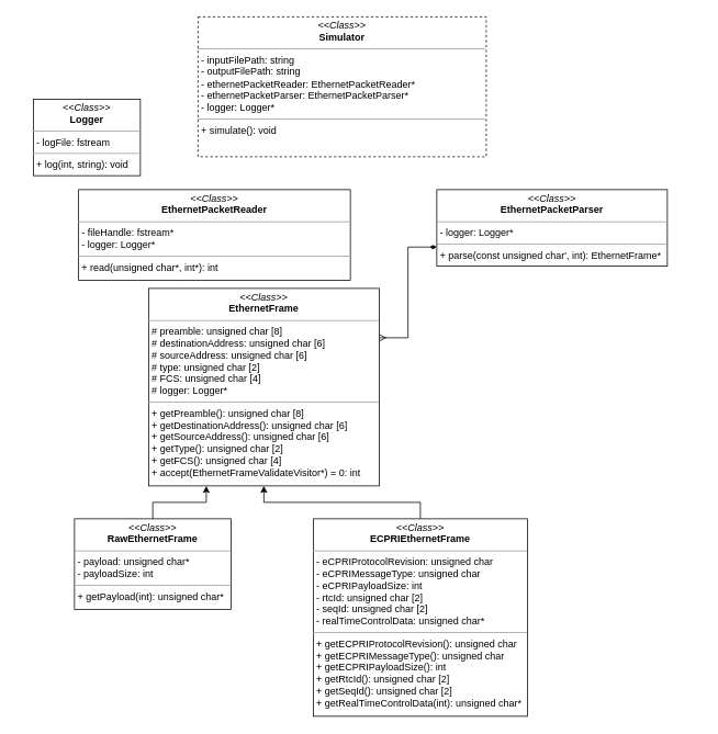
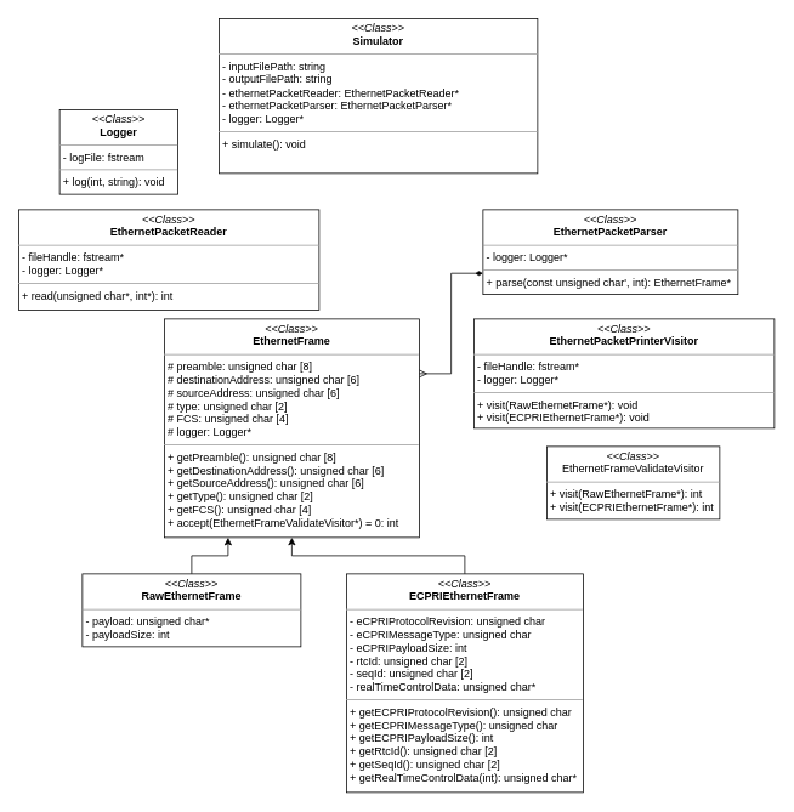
- <mxCell id="13" value="&lt;p style=&quot;margin:0px;margin-top:4px;text-align:center;&quot;&gt;&lt;i&gt;&amp;lt;&amp;lt;Class&amp;gt;&amp;gt;&lt;/i&gt;&lt;br&gt;&lt;b&gt;Simulator&lt;/b&gt;&lt;/p&gt;&lt;hr size=&quot;1&quot;&gt;&lt;p style=&quot;margin: 0px 0px 0px 4px;&quot;&gt;- inputFilePath: string&lt;/p&gt;&lt;p style=&quot;margin: 0px 0px 0px 4px;&quot;&gt;- outputFilePath: string&lt;/p&gt;&lt;p style=&quot;margin: 0px 0px 0px 4px;&quot;&gt;- ethernetPacketReader: EthernetPacketReader*&lt;/p&gt;&lt;p style=&quot;margin: 0px 0px 0px 4px;&quot;&gt;- ethernetPacketParser: EthernetPacketParser*&lt;/p&gt;&lt;p style=&quot;margin: 0px 0px 0px 4px;&quot;&gt;- logger: Logger*&lt;/p&gt;&lt;hr size=&quot;1&quot;&gt;&lt;p style=&quot;margin:0px;margin-left:4px;&quot;&gt;&lt;span style=&quot;background-color: initial;&quot;&gt;+ simulate(): void&lt;/span&gt;&lt;/p&gt;" style="verticalAlign=top;align=left;overflow=fill;fontSize=12;fontFamily=Helvetica;html=1;rounded=0;shadow=0;comic=0;labelBackgroundColor=none;strokeWidth=1;dashed=1;" vertex="1" parent="1"><mxGeometry x="240" y="20" width="350" height="170" as="geometry" /></mxCell>
+ <mxCell id="13" value="&lt;p style=&quot;margin:0px;margin-top:4px;text-align:center;&quot;&gt;&lt;i&gt;&amp;lt;&amp;lt;Class&amp;gt;&amp;gt;&lt;/i&gt;&lt;br&gt;&lt;b&gt;Simulator&lt;/b&gt;&lt;/p&gt;&lt;hr size=&quot;1&quot;&gt;&lt;p style=&quot;margin: 0px 0px 0px 4px;&quot;&gt;- inputFilePath: string&lt;/p&gt;&lt;p style=&quot;margin: 0px 0px 0px 4px;&quot;&gt;- outputFilePath: string&lt;/p&gt;&lt;p style=&quot;margin: 0px 0px 0px 4px;&quot;&gt;- ethernetPacketReader: EthernetPacketReader*&lt;/p&gt;&lt;p style=&quot;margin: 0px 0px 0px 4px;&quot;&gt;- ethernetPacketParser: EthernetPacketParser*&lt;/p&gt;&lt;p style=&quot;margin: 0px 0px 0px 4px;&quot;&gt;- logger: Logger*&lt;/p&gt;&lt;hr size=&quot;1&quot;&gt;&lt;p style=&quot;margin:0px;margin-left:4px;&quot;&gt;&lt;span style=&quot;background-color: initial;&quot;&gt;+ simulate(): void&lt;/span&gt;&lt;/p&gt;" style="verticalAlign=top;align=left;overflow=fill;fontSize=12;fontFamily=Helvetica;html=1;rounded=0;shadow=0;comic=0;labelBackgroundColor=none;strokeWidth=1" vertex="1" parent="1"><mxGeometry x="240" y="20" width="350" height="170" as="geometry" /></mxCell>
- <mxCell id="5" value="&lt;p style=&quot;margin:0px;margin-top:4px;text-align:center;&quot;&gt;&lt;i&gt;&amp;lt;&amp;lt;Class&amp;gt;&amp;gt;&lt;/i&gt;&lt;br&gt;&lt;b&gt;Logger&lt;/b&gt;&lt;/p&gt;&lt;hr size=&quot;1&quot;&gt;&lt;p style=&quot;margin:0px;margin-left:4px;&quot;&gt;- logFile: fstream&lt;/p&gt;&lt;hr size=&quot;1&quot;&gt;&lt;p style=&quot;margin:0px;margin-left:4px;&quot;&gt;&lt;span style=&quot;background-color: initial;&quot;&gt;+ log(int, string): void&lt;/span&gt;&lt;/p&gt;" style="verticalAlign=top;align=left;overflow=fill;fontSize=12;fontFamily=Helvetica;html=1;rounded=0;shadow=0;comic=0;labelBackgroundColor=none;strokeWidth=1" vertex="1" parent="1"><mxGeometry x="40" y="120" width="130" height="93" as="geometry" /></mxCell>
+ <mxCell id="5" value="&lt;p style=&quot;margin:0px;margin-top:4px;text-align:center;&quot;&gt;&lt;i&gt;&amp;lt;&amp;lt;Class&amp;gt;&amp;gt;&lt;/i&gt;&lt;br&gt;&lt;b&gt;Logger&lt;/b&gt;&lt;/p&gt;&lt;hr size=&quot;1&quot;&gt;&lt;p style=&quot;margin:0px;margin-left:4px;&quot;&gt;- logFile: fstream&lt;/p&gt;&lt;hr size=&quot;1&quot;&gt;&lt;p style=&quot;margin:0px;margin-left:4px;&quot;&gt;&lt;span style=&quot;background-color: initial;&quot;&gt;+ log(int, string): void&lt;/span&gt;&lt;/p&gt;" style="verticalAlign=top;align=left;overflow=fill;fontSize=12;fontFamily=Helvetica;html=1;rounded=0;shadow=0;comic=0;labelBackgroundColor=none;strokeWidth=1" vertex="1" parent="1"><mxGeometry x="65" y="120" width="130" height="93" as="geometry" /></mxCell>
- <mxCell id="4" value="&lt;p style=&quot;margin:0px;margin-top:4px;text-align:center;&quot;&gt;&lt;i&gt;&amp;lt;&amp;lt;Class&amp;gt;&amp;gt;&lt;/i&gt;&lt;br&gt;&lt;b&gt;EthernetPacketReader&lt;/b&gt;&lt;/p&gt;&lt;hr size=&quot;1&quot;&gt;&lt;p style=&quot;margin:0px;margin-left:4px;&quot;&gt;- fileHandle: fstream*&lt;/p&gt;&lt;p style=&quot;margin:0px;margin-left:4px;&quot;&gt;- logger: Logger*&lt;/p&gt;&lt;hr size=&quot;1&quot;&gt;&lt;p style=&quot;margin:0px;margin-left:4px;&quot;&gt;&lt;span style=&quot;background-color: initial;&quot;&gt;+ read(unsigned char*, int*): int&lt;/span&gt;&lt;/p&gt;" style="verticalAlign=top;align=left;overflow=fill;fontSize=12;fontFamily=Helvetica;html=1;rounded=0;shadow=0;comic=0;labelBackgroundColor=none;strokeWidth=1" vertex="1" parent="1"><mxGeometry x="95" y="230" width="330" height="110" as="geometry" /></mxCell>
+ <mxCell id="4" value="&lt;p style=&quot;margin:0px;margin-top:4px;text-align:center;&quot;&gt;&lt;i&gt;&amp;lt;&amp;lt;Class&amp;gt;&amp;gt;&lt;/i&gt;&lt;br&gt;&lt;b&gt;EthernetPacketReader&lt;/b&gt;&lt;/p&gt;&lt;hr size=&quot;1&quot;&gt;&lt;p style=&quot;margin:0px;margin-left:4px;&quot;&gt;- fileHandle: fstream*&lt;/p&gt;&lt;p style=&quot;margin:0px;margin-left:4px;&quot;&gt;- logger: Logger*&lt;/p&gt;&lt;hr size=&quot;1&quot;&gt;&lt;p style=&quot;margin:0px;margin-left:4px;&quot;&gt;&lt;span style=&quot;background-color: initial;&quot;&gt;+ read(unsigned char*, int*): int&lt;/span&gt;&lt;/p&gt;" style="verticalAlign=top;align=left;overflow=fill;fontSize=12;fontFamily=Helvetica;html=1;rounded=0;shadow=0;comic=0;labelBackgroundColor=none;strokeWidth=1" vertex="1" parent="1"><mxGeometry x="20" y="230" width="330" height="110" as="geometry" /></mxCell>
+ <mxCell id="6" value="&lt;p style=&quot;margin:0px;margin-top:4px;text-align:center;&quot;&gt;&lt;i&gt;&amp;lt;&amp;lt;Class&amp;gt;&amp;gt;&lt;/i&gt;&lt;br&gt;&lt;b&gt;EthernetPacketPrinterVisitor&lt;/b&gt;&lt;/p&gt;&lt;hr size=&quot;1&quot;&gt;&lt;p style=&quot;margin:0px;margin-left:4px;&quot;&gt;- fileHandle: fstream*&lt;/p&gt;&lt;p style=&quot;margin:0px;margin-left:4px;&quot;&gt;- logger: Logger*&lt;/p&gt;&lt;hr size=&quot;1&quot;&gt;&lt;p style=&quot;margin:0px;margin-left:4px;&quot;&gt;&lt;span style=&quot;background-color: initial;&quot;&gt;+ visit(RawEthernetFrame*): void&lt;/span&gt;&lt;br&gt;&lt;/p&gt;&lt;p style=&quot;margin: 0px 0px 0px 4px;&quot;&gt;&lt;span style=&quot;background-color: initial;&quot;&gt;+ visit(ECPRIEthernetFrame*): void&lt;/span&gt;&lt;/p&gt;" style="verticalAlign=top;align=left;overflow=fill;fontSize=12;fontFamily=Helvetica;html=1;rounded=0;shadow=0;comic=0;labelBackgroundColor=none;strokeWidth=1" vertex="1" parent="1"><mxGeometry x="520" y="350" width="330" height="120" as="geometry" /></mxCell>
+ <mxCell id="12" value="&lt;p style=&quot;margin:0px;margin-top:4px;text-align:center;&quot;&gt;&lt;i&gt;&amp;lt;&amp;lt;Class&amp;gt;&amp;gt;&lt;/i&gt;&lt;br&gt;EthernetFrameValidateVisitor&lt;/p&gt;&lt;hr size=&quot;1&quot;&gt;&lt;p style=&quot;margin:0px;margin-left:4px;&quot;&gt;+ visit(RawEthernetFrame*&lt;span style=&quot;background-color: initial;&quot;&gt;): int&lt;/span&gt;&lt;/p&gt;&lt;p style=&quot;margin:0px;margin-left:4px;&quot;&gt;&lt;span style=&quot;background-color: initial;&quot;&gt;+ visit(ECPRIEthernetFrame*): int&lt;/span&gt;&lt;/p&gt;" style="verticalAlign=top;align=left;overflow=fill;fontSize=12;fontFamily=Helvetica;html=1;rounded=0;shadow=0;comic=0;labelBackgroundColor=none;strokeWidth=1" vertex="1" parent="1"><mxGeometry x="600" y="490" width="190" height="80" as="geometry" /></mxCell>
- <mxCell id="9" value="&lt;p style=&quot;margin:0px;margin-top:4px;text-align:center;&quot;&gt;&lt;i&gt;&amp;lt;&amp;lt;Class&amp;gt;&amp;gt;&lt;/i&gt;&lt;br&gt;&lt;b&gt;RawEthernetFrame&lt;/b&gt;&lt;br&gt;&lt;/p&gt;&lt;hr size=&quot;1&quot;&gt;&lt;p style=&quot;margin: 0px 0px 0px 4px;&quot;&gt;- payload: unsigned char*&lt;/p&gt;&lt;p style=&quot;margin: 0px 0px 0px 4px;&quot;&gt;- payloadSize: int&lt;/p&gt;&lt;hr size=&quot;1&quot;&gt;&lt;p style=&quot;margin:0px;margin-left:4px;&quot;&gt;&lt;span style=&quot;background-color: initial;&quot;&gt;+ getPayload(int): unsigned char*&lt;/span&gt;&lt;/p&gt;" style="verticalAlign=top;align=left;overflow=fill;fontSize=12;fontFamily=Helvetica;html=1;rounded=0;shadow=0;comic=0;labelBackgroundColor=none;strokeWidth=1" vertex="1" parent="1"><mxGeometry x="90" y="630" width="190" height="110" as="geometry" /></mxCell>
+ <mxCell id="9" value="&lt;p style=&quot;margin:0px;margin-top:4px;text-align:center;&quot;&gt;&lt;i&gt;&amp;lt;&amp;lt;Class&amp;gt;&amp;gt;&lt;/i&gt;&lt;br&gt;&lt;b&gt;RawEthernetFrame&lt;/b&gt;&lt;br&gt;&lt;/p&gt;&lt;hr size=&quot;1&quot;&gt;&lt;p style=&quot;margin: 0px 0px 0px 4px;&quot;&gt;- payload: unsigned char*&lt;/p&gt;&lt;p style=&quot;margin: 0px 0px 0px 4px;&quot;&gt;- payloadSize: int&lt;/p&gt;&lt;hr size=&quot;1&quot;&gt;&lt;p style=&quot;margin:0px;margin-left:4px;&quot;&gt;&lt;span style=&quot;background-color: initial;&quot;&gt;+ getPayload(int): unsigned char*&lt;/span&gt;&lt;/p&gt;" style="verticalAlign=top;align=left;overflow=fill;fontSize=12;fontFamily=Helvetica;html=1;rounded=0;shadow=0;comic=0;labelBackgroundColor=none;strokeWidth=1" vertex="1" parent="1"><mxGeometry x="90" y="630" width="240" height="80" as="geometry" /></mxCell>
